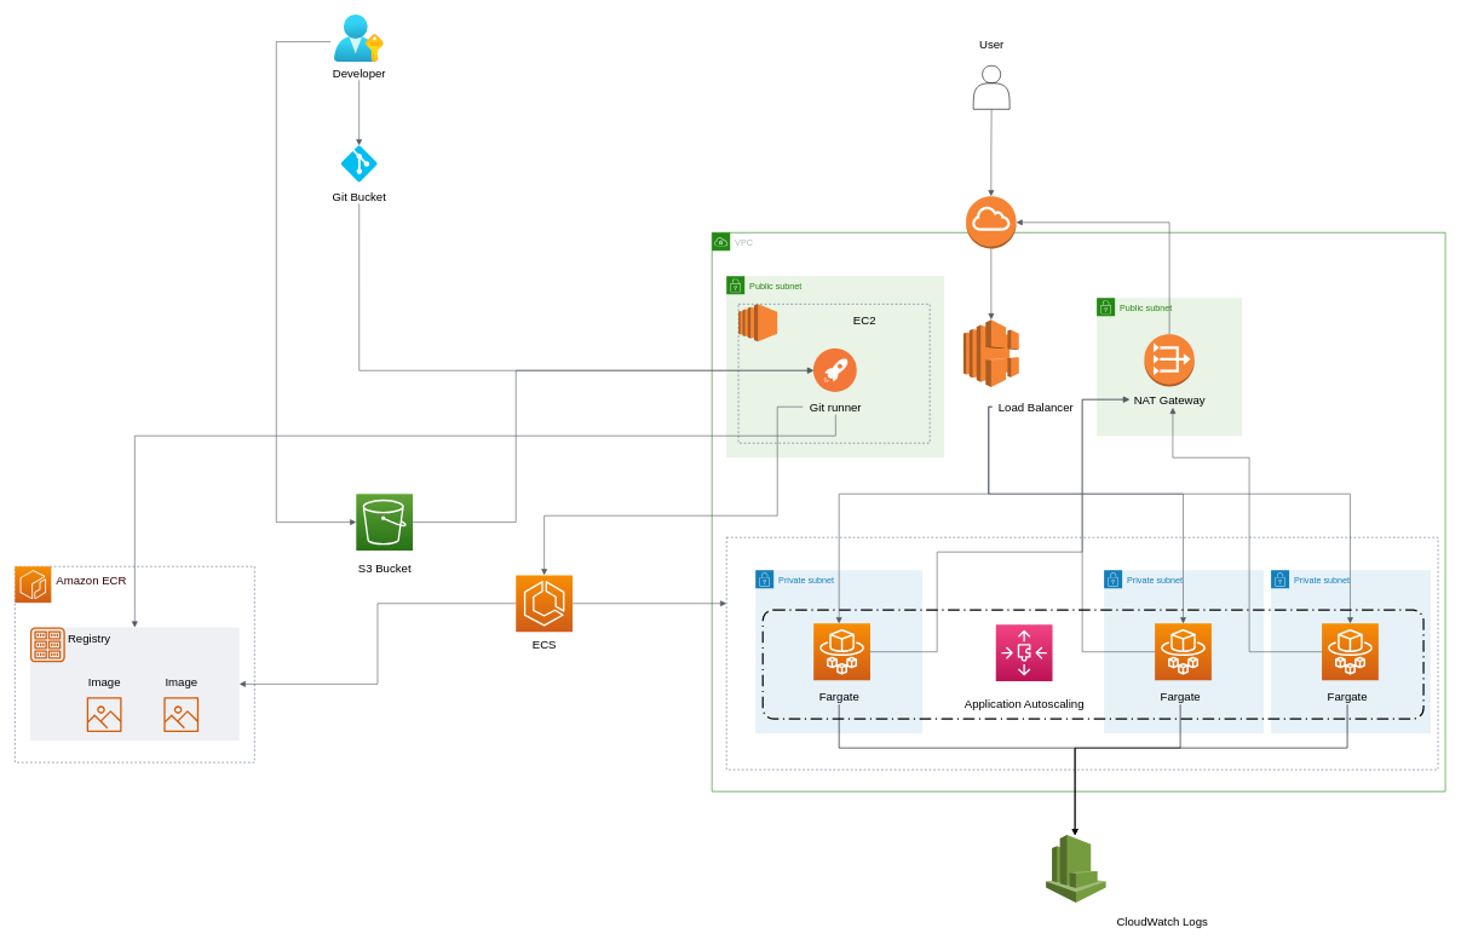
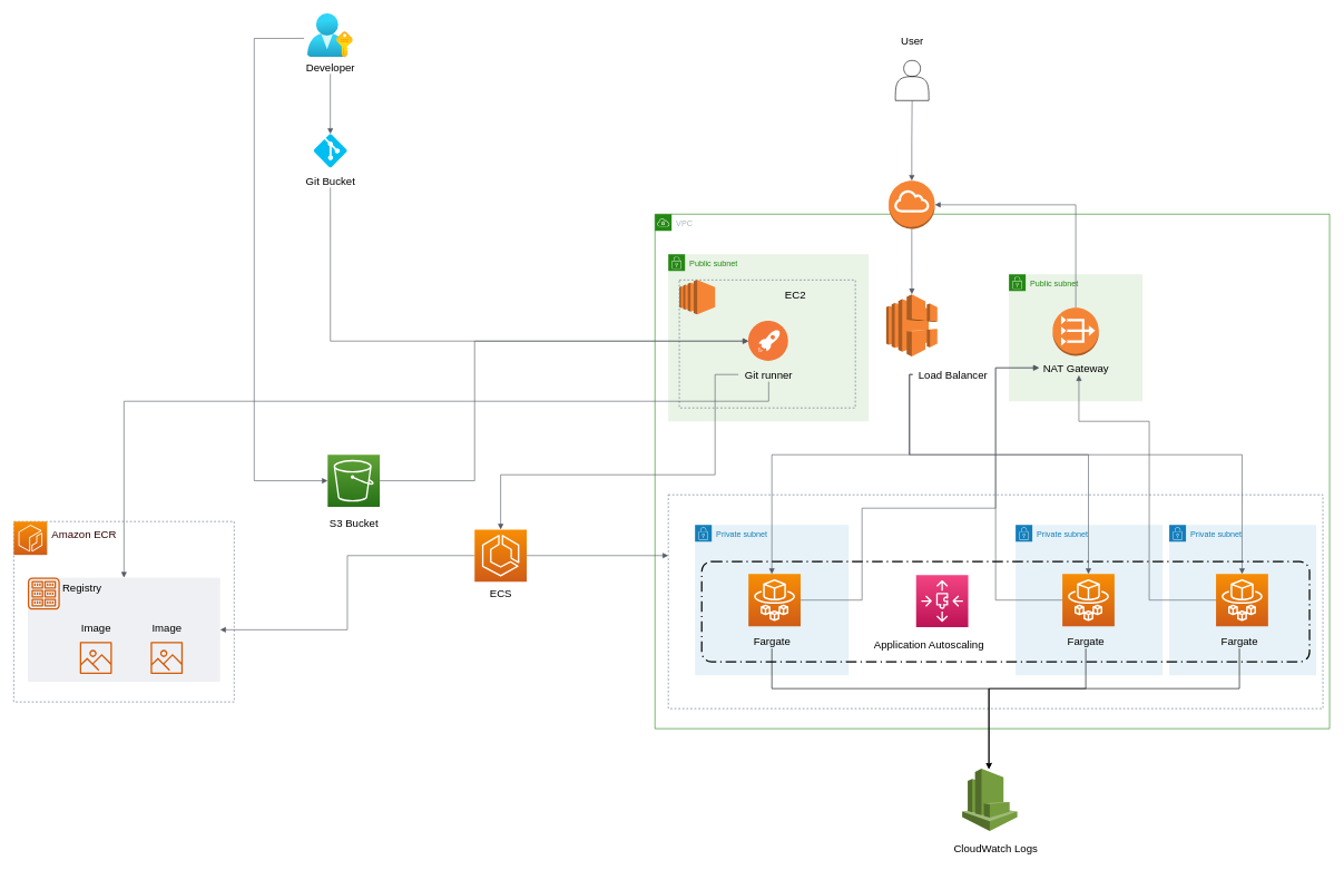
- <mxCell id="18" value="&lt;p style=&quot;margin-top: 0pt ; margin-bottom: 0pt ; direction: ltr ; unicode-bidi: embed ; vertical-align: baseline ; font-size: 16px&quot;&gt;&lt;font style=&quot;font-size: 16px&quot;&gt;Application Autoscaling&lt;/font&gt;&lt;/p&gt;" style="text;html=1;align=center;verticalAlign=middle;resizable=0;points=[];autosize=1;strokeColor=none;fillColor=none;fontSize=16;" vertex="1" parent="2"><mxGeometry x="340" y="640" width="180" height="20" as="geometry" /></mxCell>
+ <mxCell id="18" value="&lt;p style=&quot;margin-top: 0pt ; margin-bottom: 0pt ; direction: ltr ; unicode-bidi: embed ; vertical-align: baseline ; font-size: 16px&quot;&gt;&lt;font style=&quot;font-size: 16px&quot;&gt;Application Autoscaling&lt;/font&gt;&lt;/p&gt;" style="text;html=1;align=center;verticalAlign=middle;resizable=0;points=[];autosize=1;strokeColor=none;fillColor=none;fontSize=16;" vertex="1" parent="2"><mxGeometry x="320" y="635" width="180" height="20" as="geometry" /></mxCell>
- <mxCell id="47" value="&lt;p style=&quot;margin-top: 0pt ; margin-bottom: 0pt ; direction: ltr ; unicode-bidi: embed ; vertical-align: baseline ; font-size: 16px&quot;&gt;&lt;font style=&quot;font-size: 16px&quot;&gt;CloudWatch Logs&lt;/font&gt;&lt;/p&gt;" style="text;html=1;align=center;verticalAlign=middle;resizable=0;points=[];autosize=1;strokeColor=none;fillColor=none;fontSize=16;" vertex="1" parent="1"><mxGeometry x="1530.25" y="1260" width="140" height="20" as="geometry" /></mxCell>
+ <mxCell id="47" value="&lt;p style=&quot;margin-top: 0pt ; margin-bottom: 0pt ; direction: ltr ; unicode-bidi: embed ; vertical-align: baseline ; font-size: 16px&quot;&gt;&lt;font style=&quot;font-size: 16px&quot;&gt;CloudWatch Logs&lt;/font&gt;&lt;/p&gt;" style="text;html=1;align=center;verticalAlign=middle;resizable=0;points=[];autosize=1;strokeColor=none;fillColor=none;fontSize=16;" vertex="1" parent="1"><mxGeometry x="1420.25" y="1260" width="140" height="20" as="geometry" /></mxCell>
